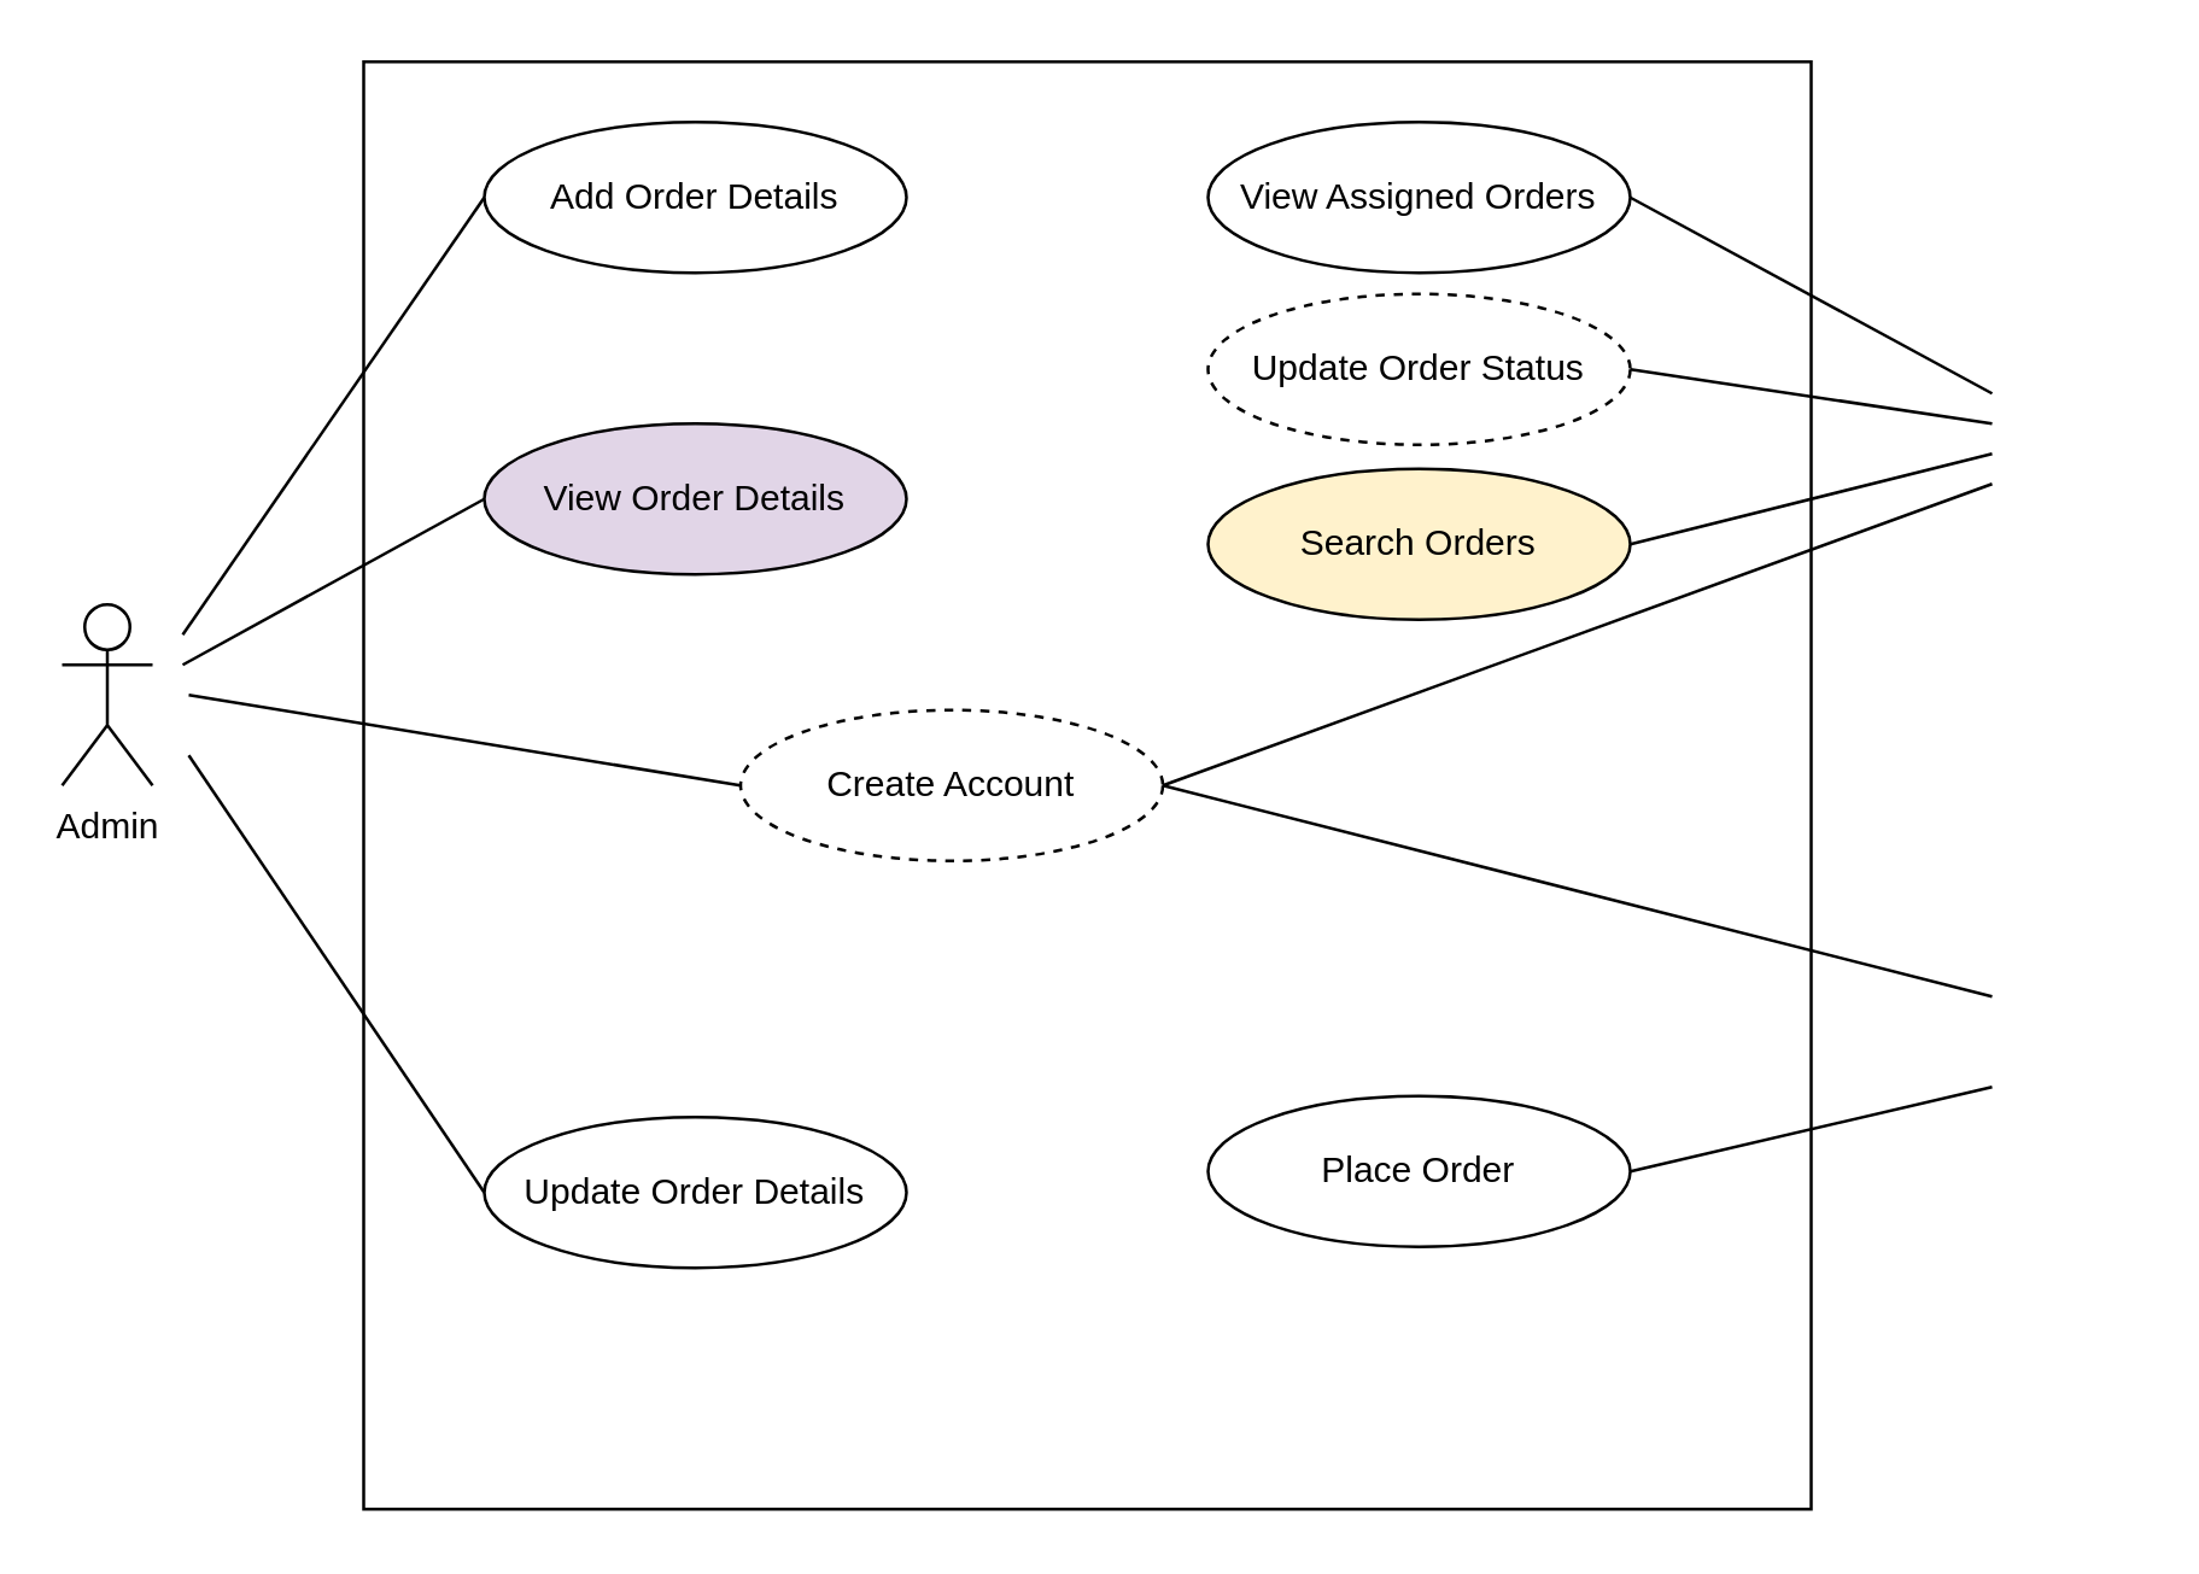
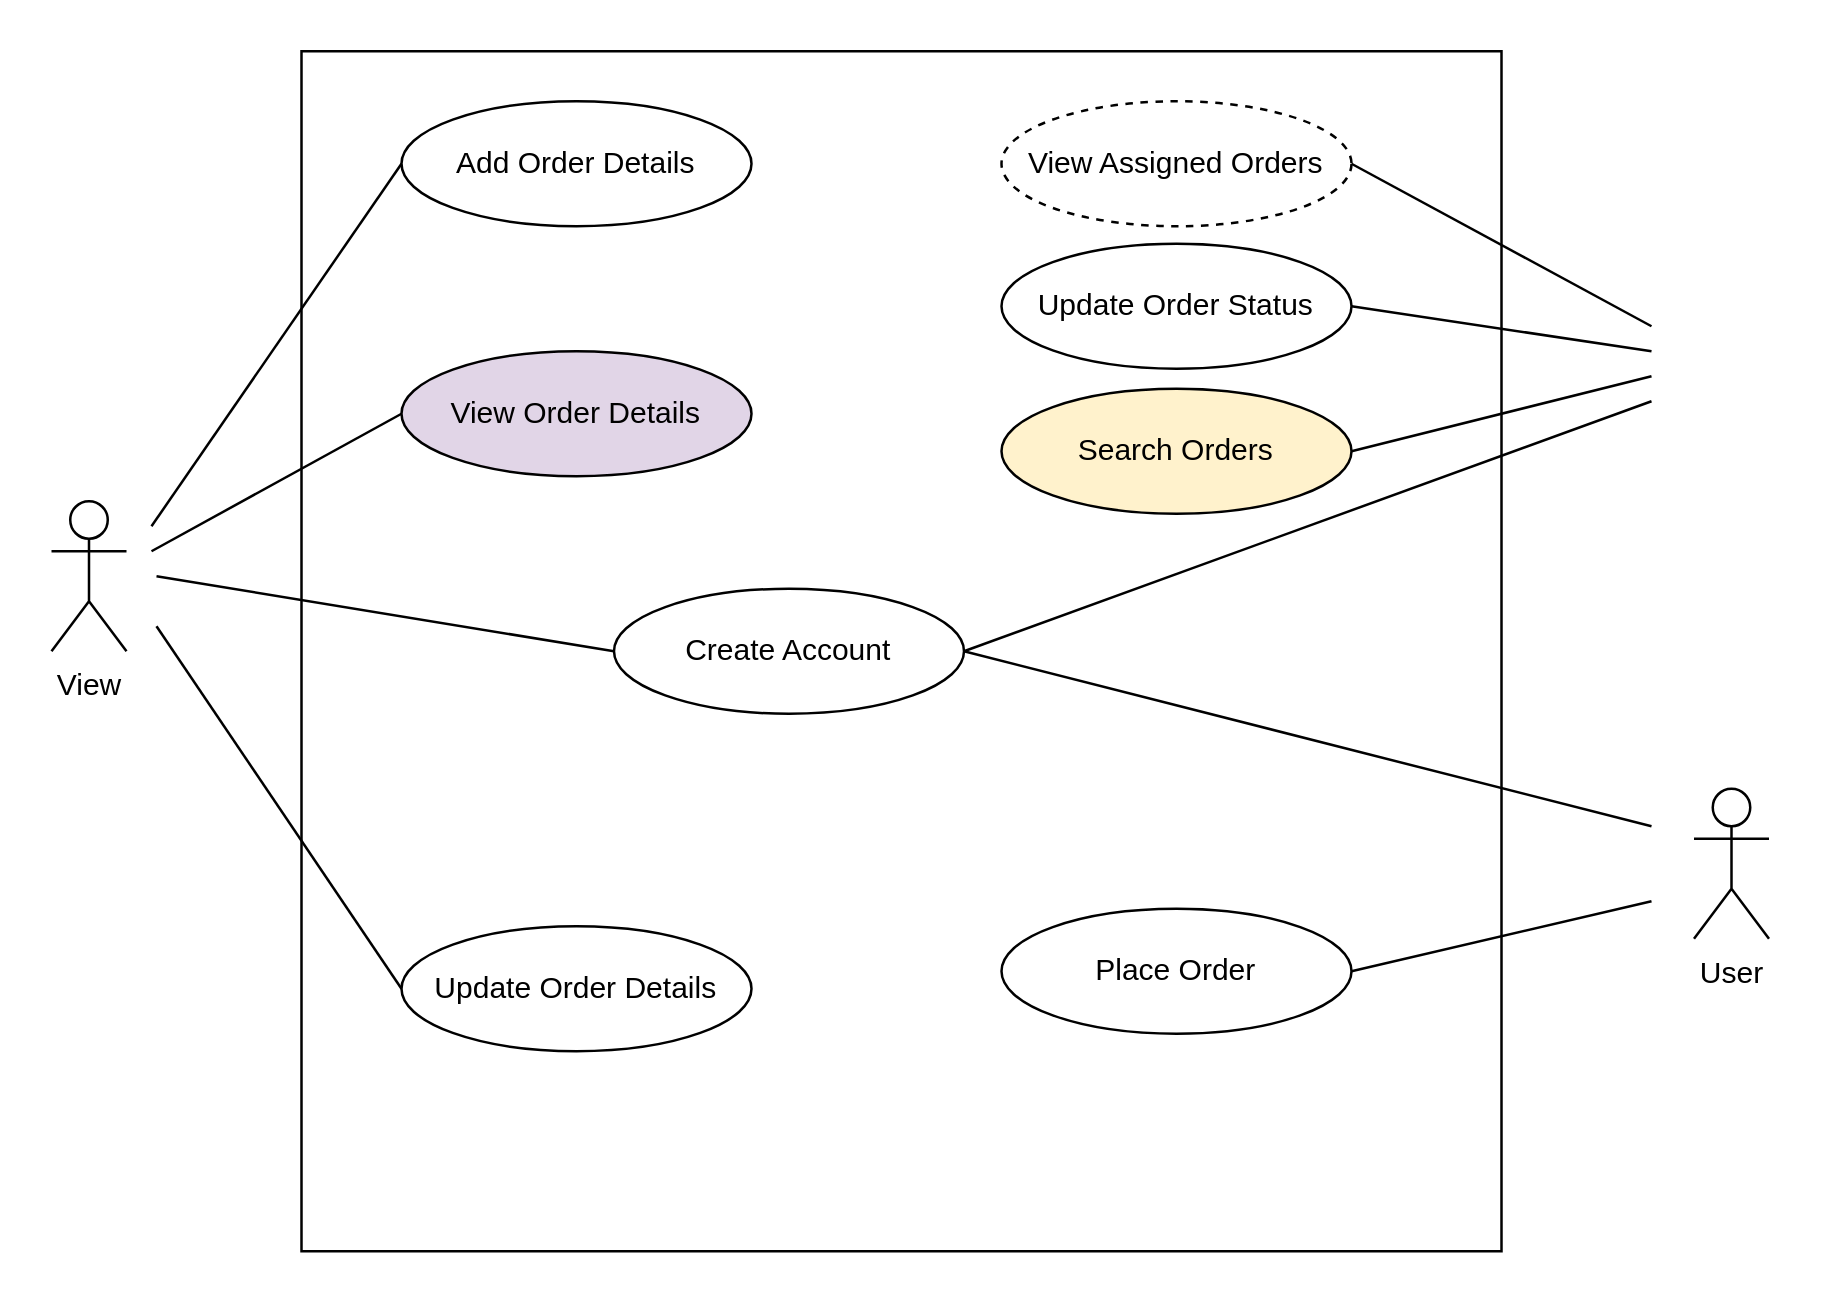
- <mxCell id="4" value="View Assigned Orders" style="ellipse;whiteSpace=wrap;html=1;shadow=0;" parent="1" vertex="1"><mxGeometry x="400" y="40" width="140" height="50" as="geometry" /></mxCell>
+ <mxCell id="4" value="View Assigned Orders" style="ellipse;whiteSpace=wrap;html=1;shadow=0;dashed=1;" parent="1" vertex="1"><mxGeometry x="400" y="40" width="140" height="50" as="geometry" /></mxCell>
- <mxCell id="9" value="Update Order Status" style="ellipse;whiteSpace=wrap;html=1;dashed=1;" parent="1" vertex="1"><mxGeometry x="400" y="97" width="140" height="50" as="geometry" /></mxCell>
+ <mxCell id="9" value="Update Order Status" style="ellipse;whiteSpace=wrap;html=1;" parent="1" vertex="1"><mxGeometry x="400" y="97" width="140" height="50" as="geometry" /></mxCell>
- <mxCell id="6" value="Create Account" style="ellipse;whiteSpace=wrap;html=1;dashed=1;" parent="1" vertex="1"><mxGeometry x="245" y="235" width="140" height="50" as="geometry" /></mxCell>
+ <mxCell id="6" value="Create Account" style="ellipse;whiteSpace=wrap;html=1;" parent="1" vertex="1"><mxGeometry x="245" y="235" width="140" height="50" as="geometry" /></mxCell>
- <mxCell id="2" value="Admin" style="shape=umlActor;verticalLabelPosition=bottom;verticalAlign=top;html=1;outlineConnect=0;" parent="1" vertex="1"><mxGeometry x="20" y="200" width="30" height="60" as="geometry" /></mxCell>
+ <mxCell id="2" value="View" style="shape=umlActor;verticalLabelPosition=bottom;verticalAlign=top;html=1;outlineConnect=0;" parent="1" vertex="1"><mxGeometry x="20" y="200" width="30" height="60" as="geometry" /></mxCell>
+ <mxCell id="5" value="User" style="shape=umlActor;verticalLabelPosition=bottom;verticalAlign=top;html=1;" parent="1" vertex="1"><mxGeometry x="677" y="315" width="30" height="60" as="geometry" /></mxCell>
